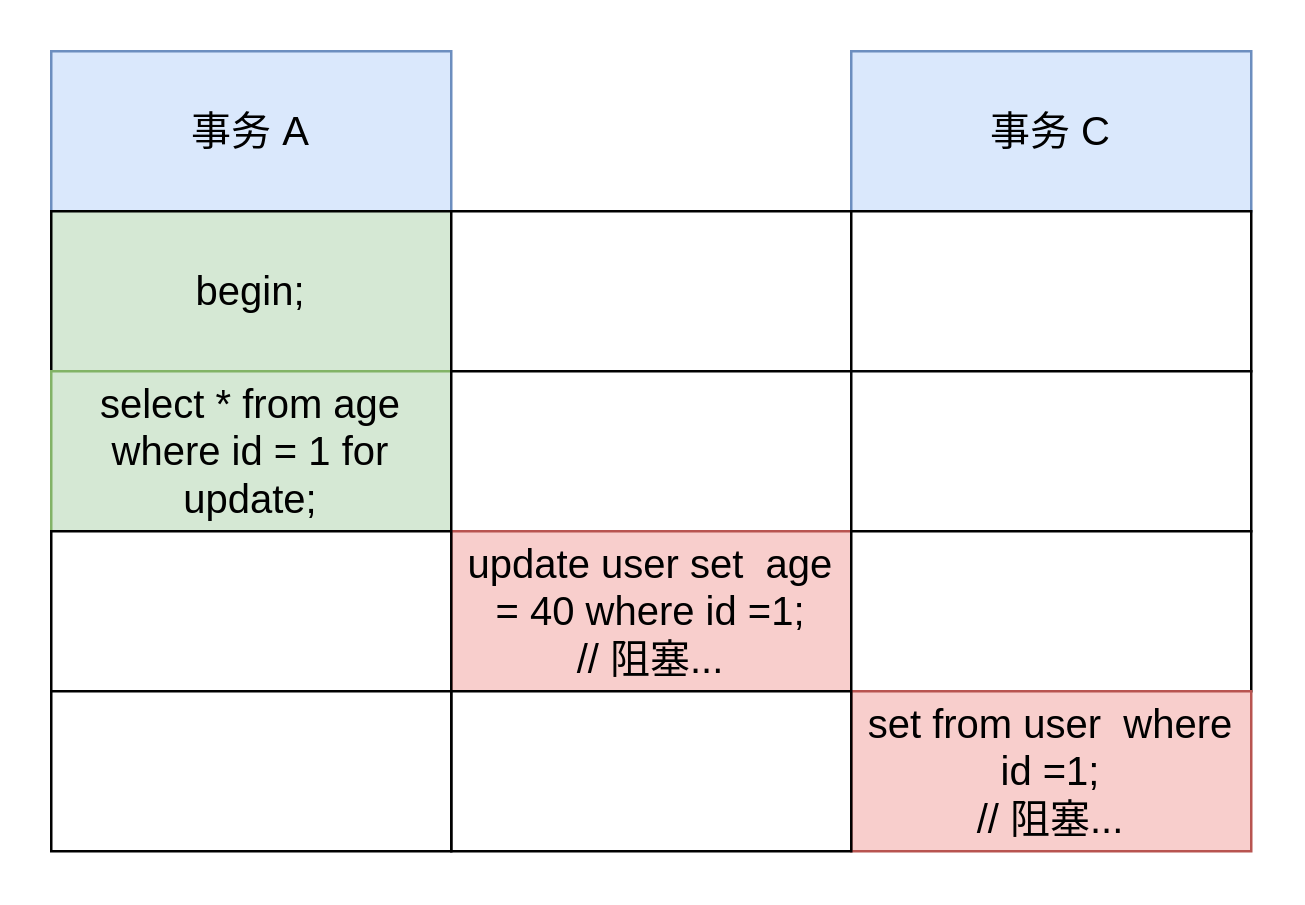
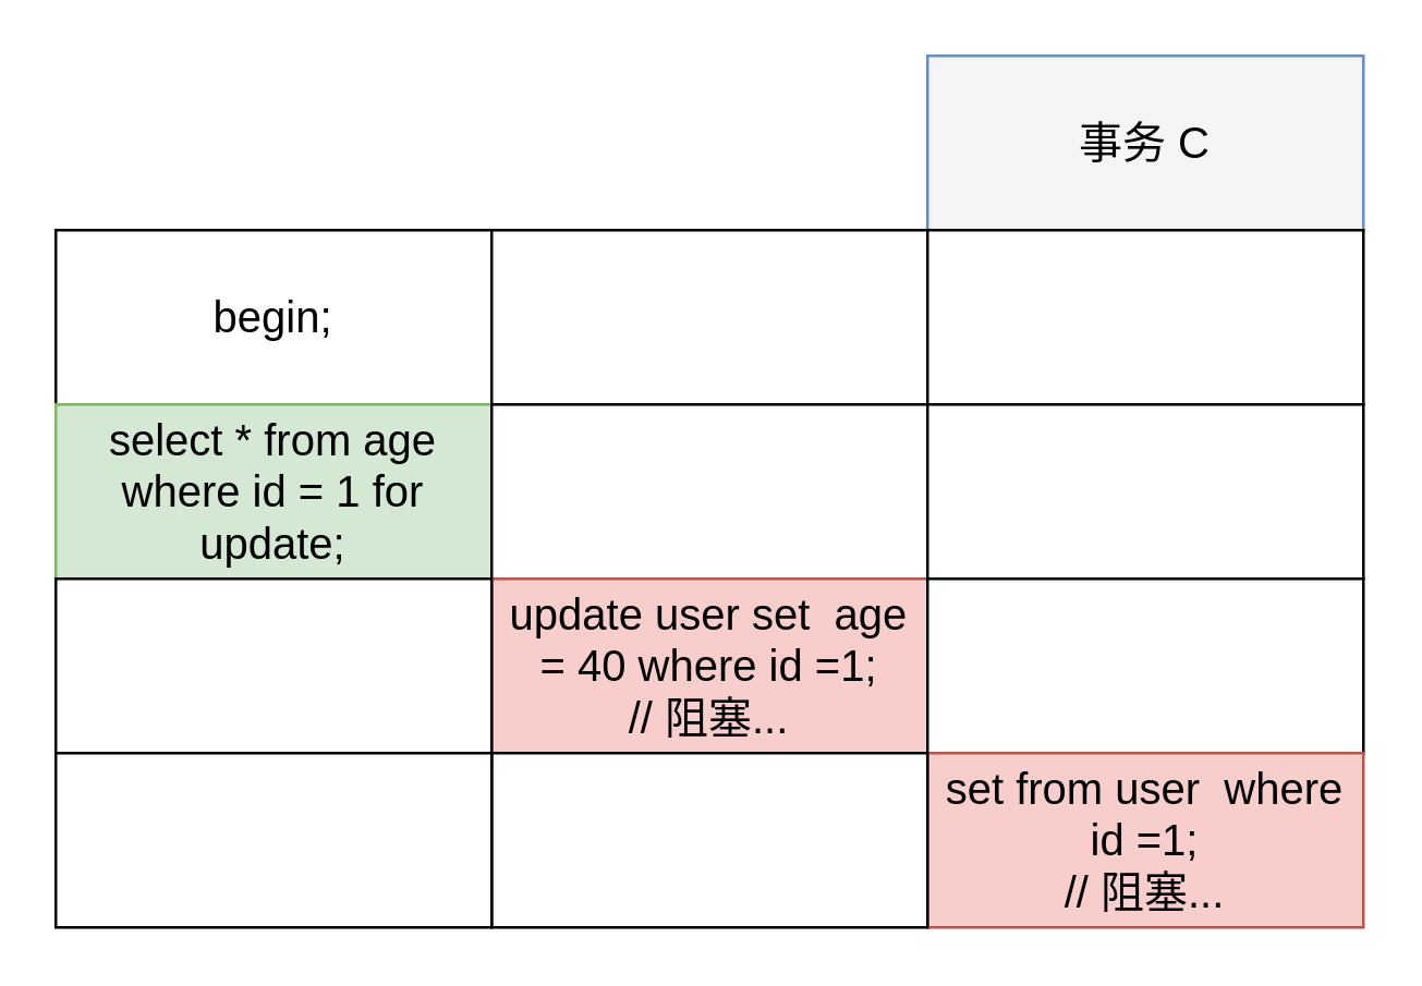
- <mxCell id="3" value="事务 A" style="rounded=0;whiteSpace=wrap;html=1;fillColor=#dae8fc;strokeColor=#6c8ebf;fontSize=16;container=0;" vertex="1" parent="2"><mxGeometry width="160" height="64" as="geometry" /></mxCell>
- <mxCell id="4" value="事务 C" style="rounded=0;whiteSpace=wrap;html=1;fillColor=#dae8fc;strokeColor=#6c8ebf;fontSize=16;container=0;" vertex="1" parent="2"><mxGeometry x="320" width="160" height="64" as="geometry" /></mxCell>
+ <mxCell id="4" value="事务 C" style="rounded=0;whiteSpace=wrap;html=1;fillColor=#f5f5f5;strokeColor=#6c8ebf;fontSize=16;container=0;" vertex="1" parent="2"><mxGeometry x="320" width="160" height="64" as="geometry" /></mxCell>
- <mxCell id="5" value="&lt;div style=&quot;font-size: 16px;&quot;&gt;begin;&lt;/div&gt;" style="rounded=0;whiteSpace=wrap;html=1;fontSize=16;container=0;fillColor=#d5e8d4;" vertex="1" parent="2"><mxGeometry y="64" width="160" height="64" as="geometry" /></mxCell>
+ <mxCell id="5" value="&lt;div style=&quot;font-size: 16px;&quot;&gt;begin;&lt;/div&gt;" style="rounded=0;whiteSpace=wrap;html=1;fontSize=16;container=0;" vertex="1" parent="2"><mxGeometry y="64" width="160" height="64" as="geometry" /></mxCell>
